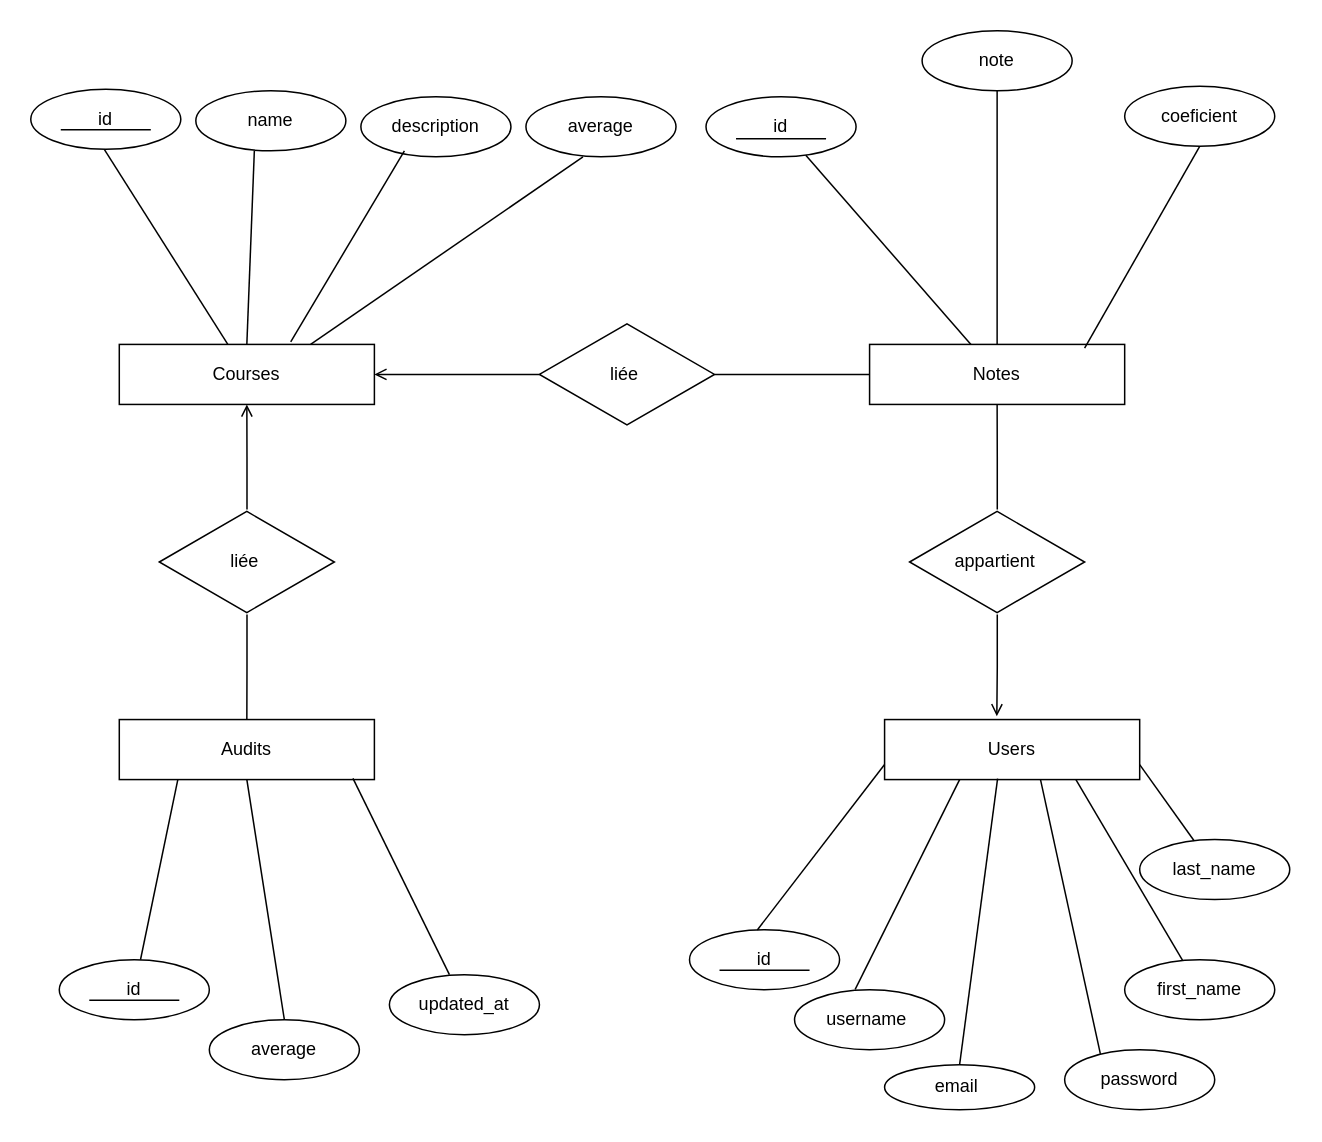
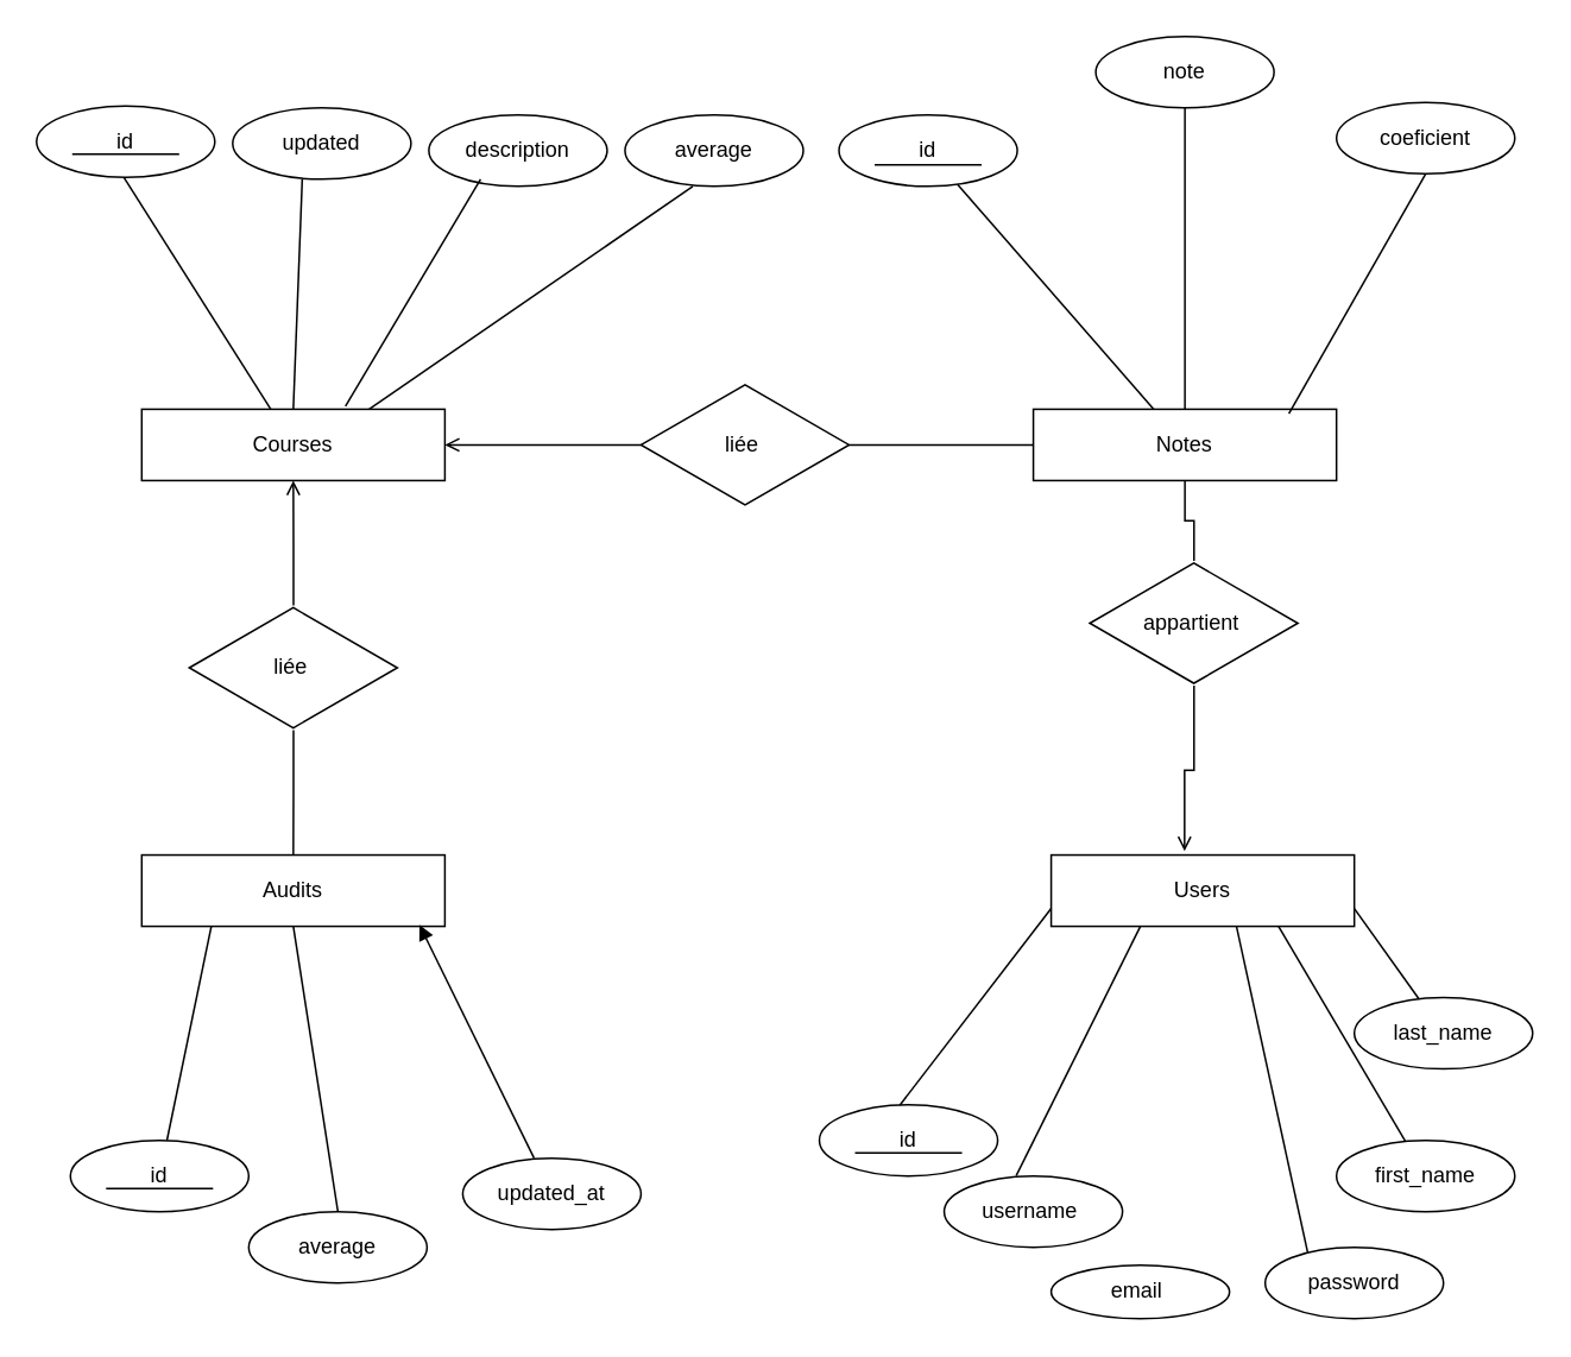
- <mxCell id="2" value="name" style="ellipse;whiteSpace=wrap;html=1;align=center;newEdgeStyle={&quot;edgeStyle&quot;:&quot;entityRelationEdgeStyle&quot;,&quot;startArrow&quot;:&quot;none&quot;,&quot;endArrow&quot;:&quot;none&quot;,&quot;segment&quot;:10,&quot;curved&quot;:1,&quot;sourcePerimeterSpacing&quot;:0,&quot;targetPerimeterSpacing&quot;:0};treeFolding=1;treeMoving=1;" vertex="1" parent="1"><mxGeometry x="130" y="60" width="100" height="40" as="geometry" /></mxCell>
+ <mxCell id="2" value="updated" style="ellipse;whiteSpace=wrap;html=1;align=center;newEdgeStyle={&quot;edgeStyle&quot;:&quot;entityRelationEdgeStyle&quot;,&quot;startArrow&quot;:&quot;none&quot;,&quot;endArrow&quot;:&quot;none&quot;,&quot;segment&quot;:10,&quot;curved&quot;:1,&quot;sourcePerimeterSpacing&quot;:0,&quot;targetPerimeterSpacing&quot;:0};treeFolding=1;treeMoving=1;" vertex="1" parent="1"><mxGeometry x="130" y="60" width="100" height="40" as="geometry" /></mxCell>
- <mxCell id="23" value="appartient&amp;nbsp;" style="html=1;whiteSpace=wrap;aspect=fixed;shape=isoRectangle;" vertex="1" parent="1"><mxGeometry x="605.67" y="339" width="116.67" height="70" as="geometry" /></mxCell>
+ <mxCell id="23" value="appartient&amp;nbsp;" style="html=1;whiteSpace=wrap;aspect=fixed;shape=isoRectangle;" vertex="1" parent="1"><mxGeometry x="610.67" y="314" width="116.67" height="70" as="geometry" /></mxCell>
- <mxCell id="53" value="" style="endArrow=none;html=1;rounded=0;entryX=0.916;entryY=0.979;entryDx=0;entryDy=0;entryPerimeter=0;exitX=0.4;exitY=0;exitDx=0;exitDy=0;exitPerimeter=0;" edge="1" parent="1" source="50" target="24"><mxGeometry width="50" height="50" relative="1" as="geometry"><mxPoint x="119" y="719" as="sourcePoint" /><mxPoint x="169" y="669" as="targetPoint" /></mxGeometry></mxCell>
+ <mxCell id="53" value="" style="endArrow=block;html=1;rounded=0;entryX=0.916;entryY=0.979;entryDx=0;entryDy=0;entryPerimeter=0;exitX=0.4;exitY=0;exitDx=0;exitDy=0;exitPerimeter=0;" edge="1" parent="1" source="50" target="24"><mxGeometry width="50" height="50" relative="1" as="geometry"><mxPoint x="119" y="719" as="sourcePoint" /><mxPoint x="169" y="669" as="targetPoint" /></mxGeometry></mxCell>
- <mxCell id="45" value="" style="endArrow=none;html=1;rounded=0;exitX=0.5;exitY=0;exitDx=0;exitDy=0;entryX=0.443;entryY=0.985;entryDx=0;entryDy=0;entryPerimeter=0;" edge="1" parent="1" source="41" target="21"><mxGeometry width="50" height="50" relative="1" as="geometry"><mxPoint x="579" y="669" as="sourcePoint" /><mxPoint x="649" y="529" as="targetPoint" /></mxGeometry></mxCell>
